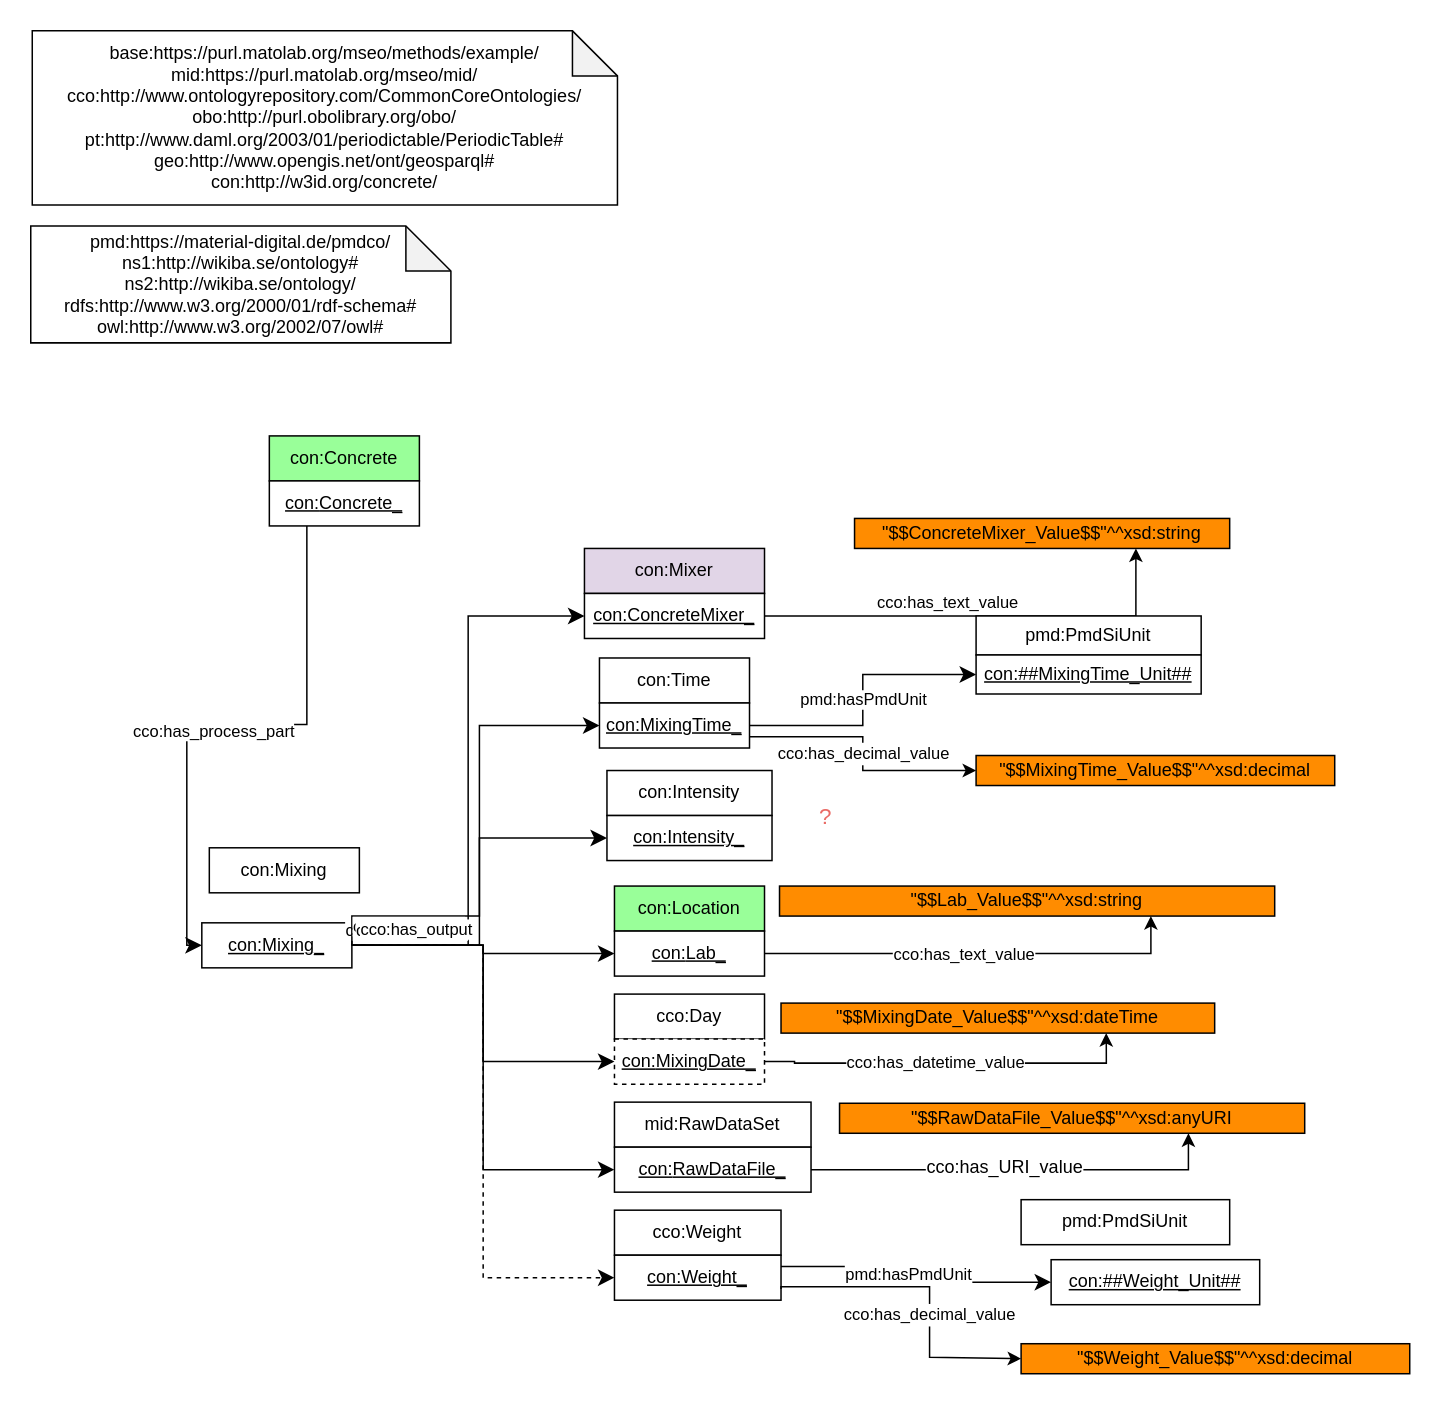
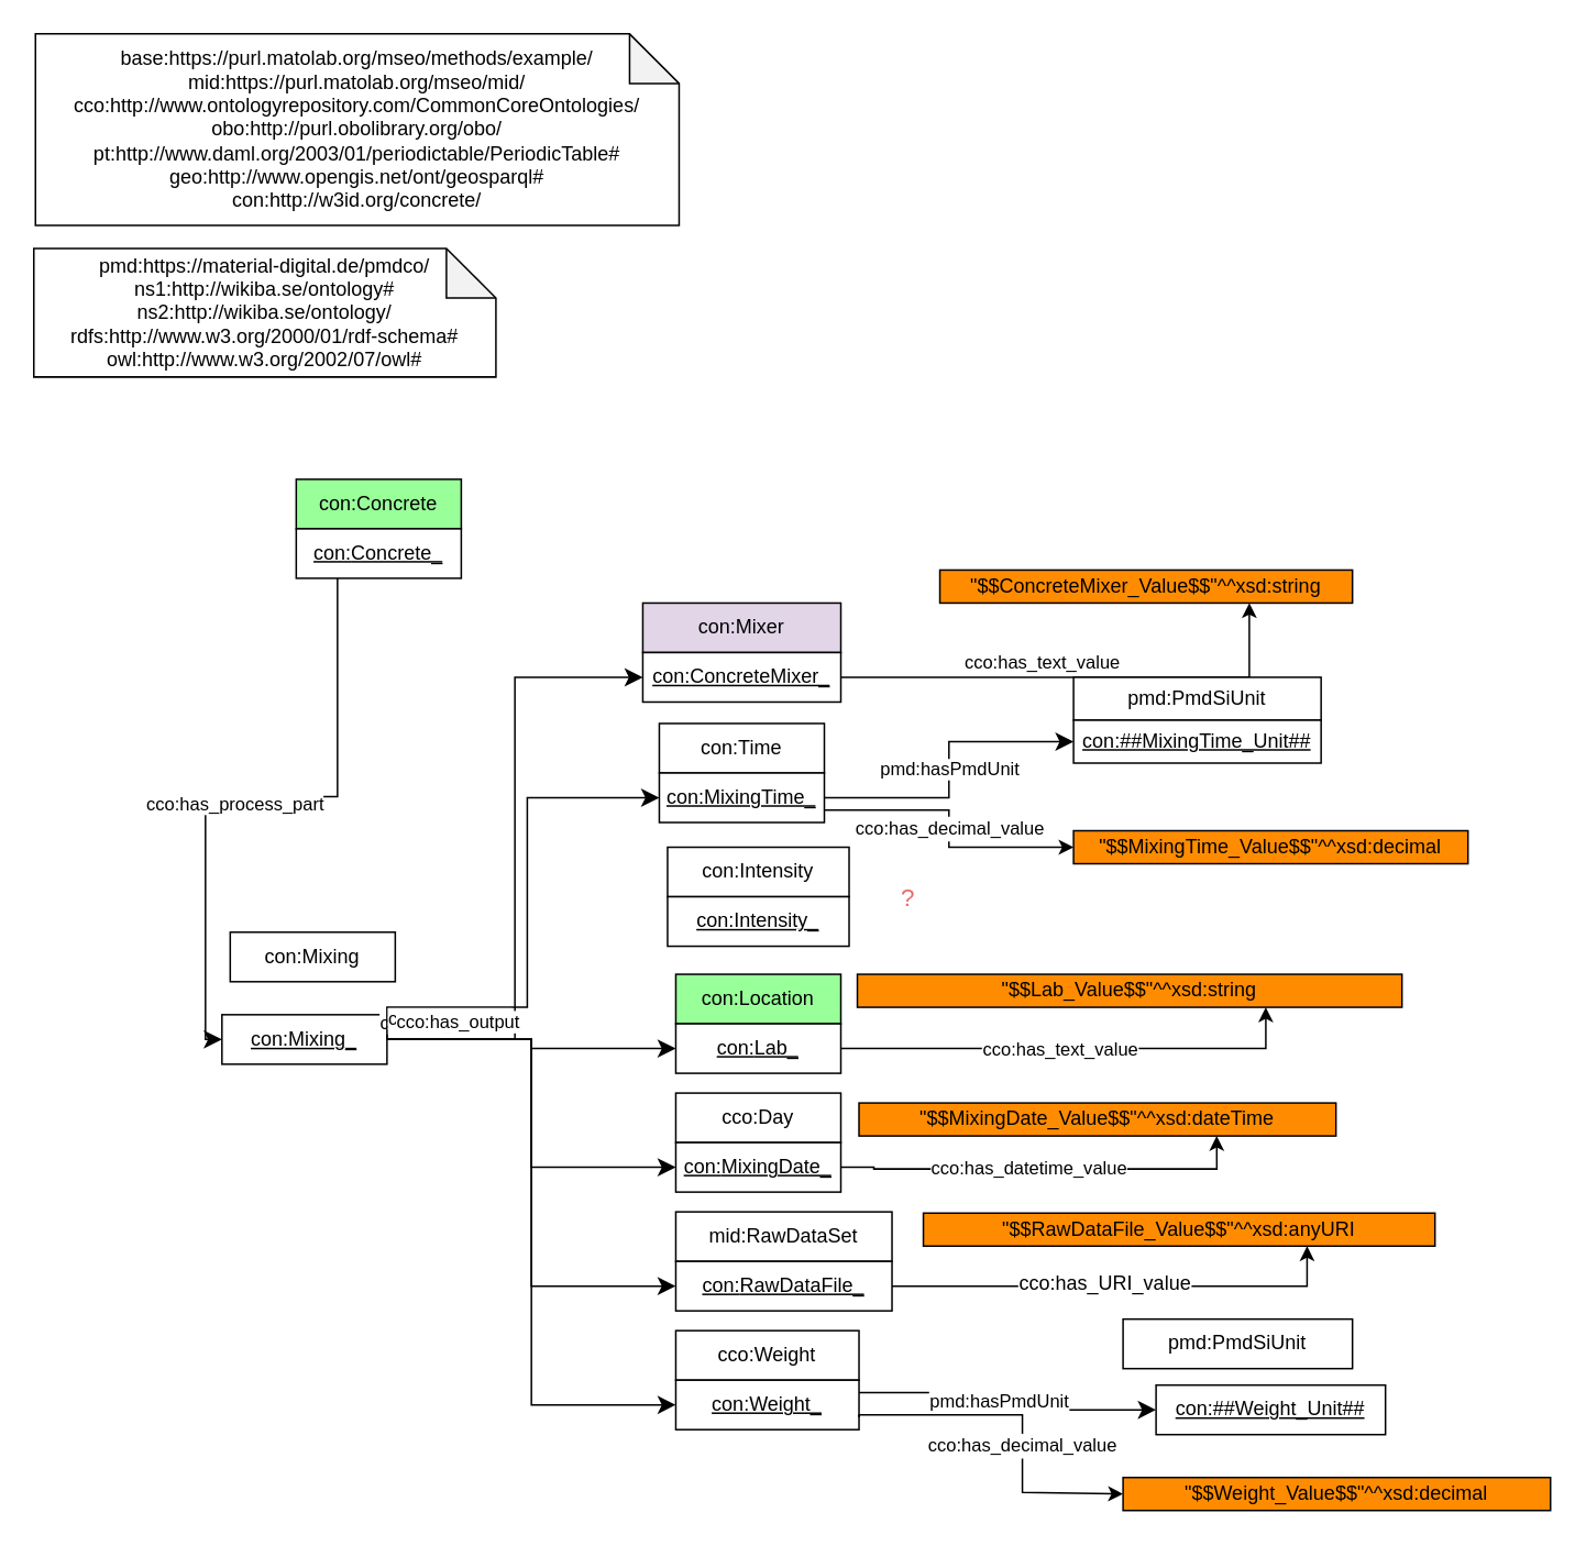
- <mxCell id="19" value="cco:has_output" style="endArrow=classic;html=1;exitX=1;exitY=0.5;exitDx=0;exitDy=0;endSize=8;arcSize=0;edgeStyle=orthogonalEdgeStyle;fillColor=#E6E6E6;entryX=0;entryY=0.5;entryDx=0;entryDy=0;" parent="1" source="7" target="47" edge="1"><mxGeometry x="-1380" y="-324" width="90" height="26" as="geometry"><mxPoint x="439" y="428" as="sourcePoint" /><mxPoint x="409" y="557.5" as="targetPoint" /><mxPoint x="-45" y="26" as="offset" /></mxGeometry></mxCell>
- <mxCell id="12" value="&lt;u&gt;con:&lt;/u&gt;&lt;u&gt;MixingDate_&lt;/u&gt;" style="rounded=0;whiteSpace=wrap;html=1;snapToPoint=1;fillColor=#FFFFFF;dashed=1;" parent="1" vertex="1"><mxGeometry x="409" y="692" width="100" height="30" as="geometry" /></mxCell>
+ <mxCell id="12" value="&lt;u&gt;con:&lt;/u&gt;&lt;u&gt;MixingDate_&lt;/u&gt;" style="rounded=0;whiteSpace=wrap;html=1;snapToPoint=1;fillColor=#FFFFFF;" parent="1" vertex="1"><mxGeometry x="409" y="692" width="100" height="30" as="geometry" /></mxCell>
- <mxCell id="23" value="cco:has_output" style="endArrow=classic;html=1;exitX=1;exitY=0.5;exitDx=0;exitDy=0;endSize=8;arcSize=0;edgeStyle=orthogonalEdgeStyle;fillColor=#E6E6E6;entryX=0;entryY=0.5;entryDx=0;entryDy=0;dashed=1;" parent="1" source="7" target="16" edge="1"><mxGeometry x="-1380" y="-324" width="90" height="26" as="geometry"><mxPoint x="479" y="468" as="sourcePoint" /><mxPoint x="608" y="468" as="targetPoint" /><mxPoint x="-45" y="-121" as="offset" /></mxGeometry></mxCell>
+ <mxCell id="23" value="cco:has_output" style="endArrow=classic;html=1;exitX=1;exitY=0.5;exitDx=0;exitDy=0;endSize=8;arcSize=0;edgeStyle=orthogonalEdgeStyle;fillColor=#E6E6E6;entryX=0;entryY=0.5;entryDx=0;entryDy=0;" parent="1" source="7" target="16" edge="1"><mxGeometry x="-1380" y="-324" width="90" height="26" as="geometry"><mxPoint x="479" y="468" as="sourcePoint" /><mxPoint x="608" y="468" as="targetPoint" /><mxPoint x="-45" y="-121" as="offset" /></mxGeometry></mxCell>
